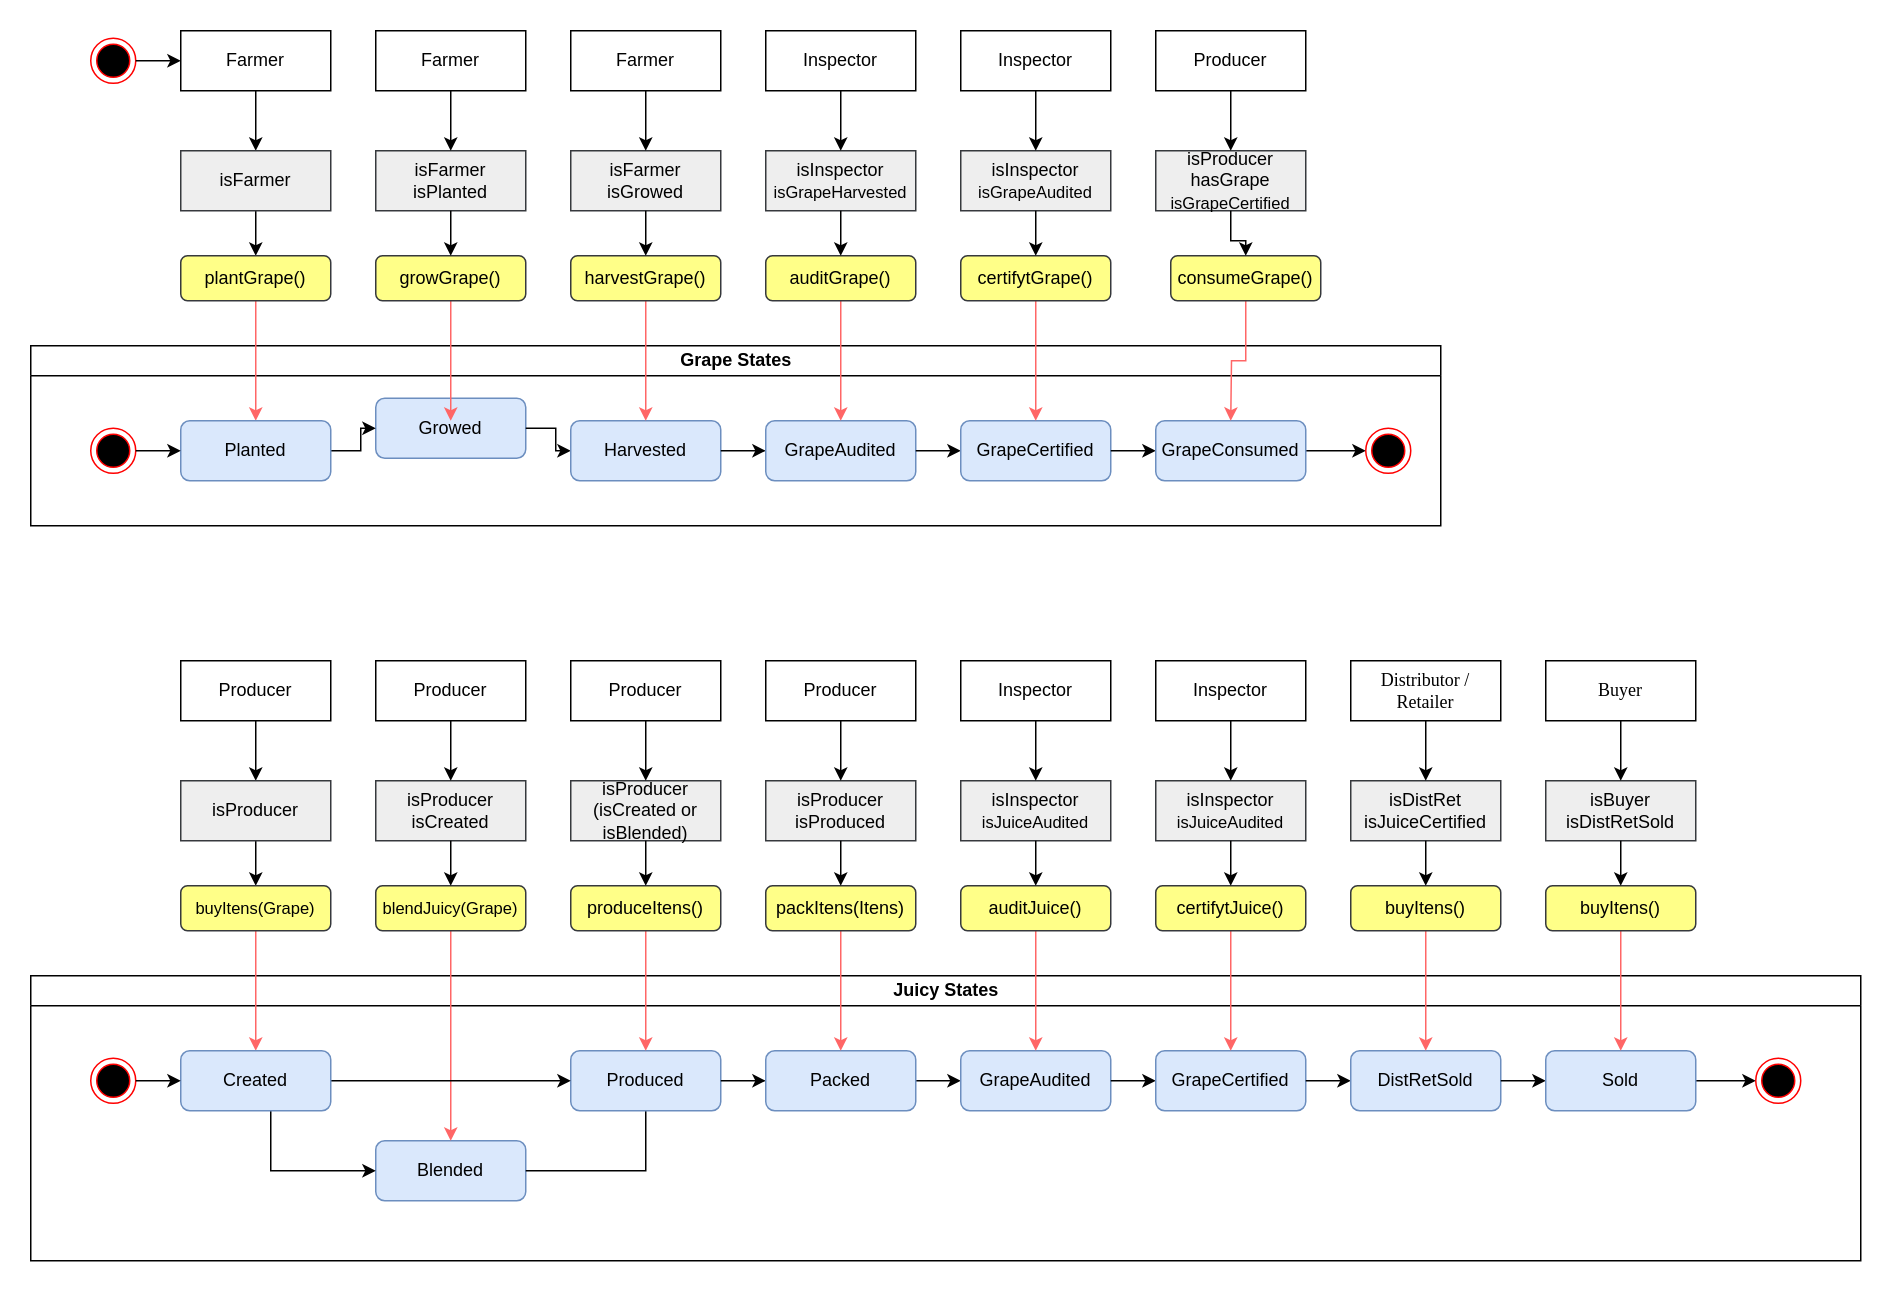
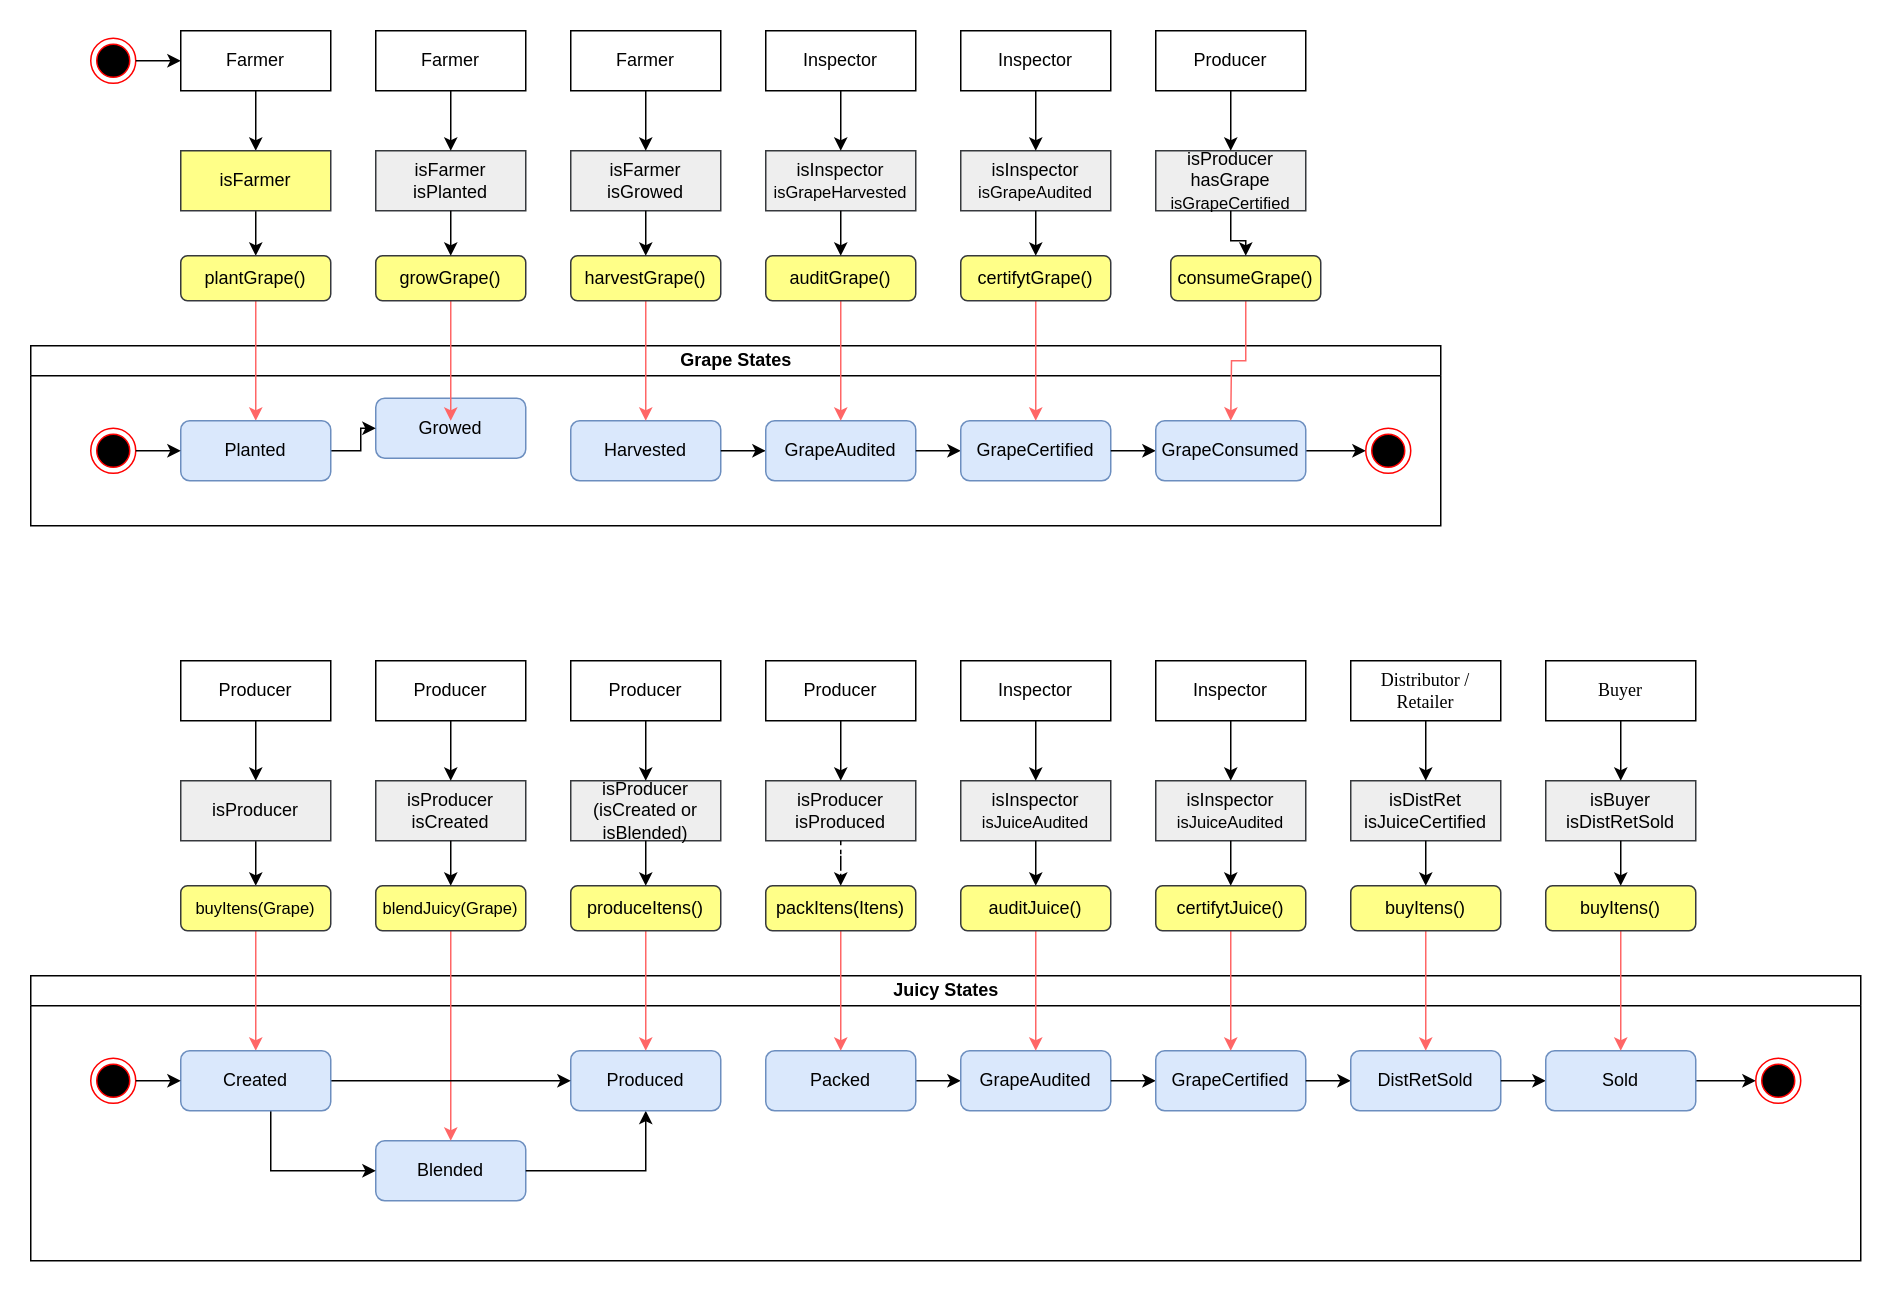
- <mxCell id="24" value="isFarmer" style="rounded=0;whiteSpace=wrap;html=1;fillColor=#eeeeee;strokeColor=#36393d;" vertex="1" parent="1"><mxGeometry x="120" y="100" width="100" height="40" as="geometry" /></mxCell>
+ <mxCell id="24" value="isFarmer" style="rounded=0;whiteSpace=wrap;html=1;fillColor=#ffff88;strokeColor=#36393d;" vertex="1" parent="1"><mxGeometry x="120" y="100" width="100" height="40" as="geometry" /></mxCell>
- <mxCell id="11" value="" style="edgeStyle=orthogonalEdgeStyle;rounded=0;orthogonalLoop=1;jettySize=auto;html=1;" edge="1" target="12" source="4" parent="2"><mxGeometry relative="1" as="geometry"><mxPoint x="220" y="420.029" as="sourcePoint" /></mxGeometry></mxCell>
- <mxCell id="106" value="" style="edgeStyle=orthogonalEdgeStyle;rounded=0;orthogonalLoop=1;jettySize=auto;html=1;" edge="1" parent="1" source="102" target="105"><mxGeometry relative="1" as="geometry" /></mxCell>
+ <mxCell id="106" value="" style="edgeStyle=orthogonalEdgeStyle;rounded=0;orthogonalLoop=1;jettySize=auto;html=1;dashed=1;" edge="1" parent="1" source="102" target="105"><mxGeometry relative="1" as="geometry" /></mxCell>
- <mxCell id="67" value="" style="edgeStyle=orthogonalEdgeStyle;rounded=0;orthogonalLoop=1;jettySize=auto;html=1;" edge="1" parent="56" source="66" target="69"><mxGeometry relative="1" as="geometry"><mxPoint x="350" y="420.029" as="sourcePoint" /></mxGeometry></mxCell>
- <mxCell id="65" value="" style="edgeStyle=orthogonalEdgeStyle;rounded=0;orthogonalLoop=1;jettySize=auto;html=1;endArrow=none;" edge="1" parent="56" source="58" target="66"><mxGeometry relative="1" as="geometry"><mxPoint x="220" y="420.029" as="sourcePoint" /></mxGeometry></mxCell>
+ <mxCell id="65" value="" style="edgeStyle=orthogonalEdgeStyle;rounded=0;orthogonalLoop=1;jettySize=auto;html=1;" edge="1" parent="56" source="58" target="66"><mxGeometry relative="1" as="geometry"><mxPoint x="220" y="420.029" as="sourcePoint" /></mxGeometry></mxCell>
